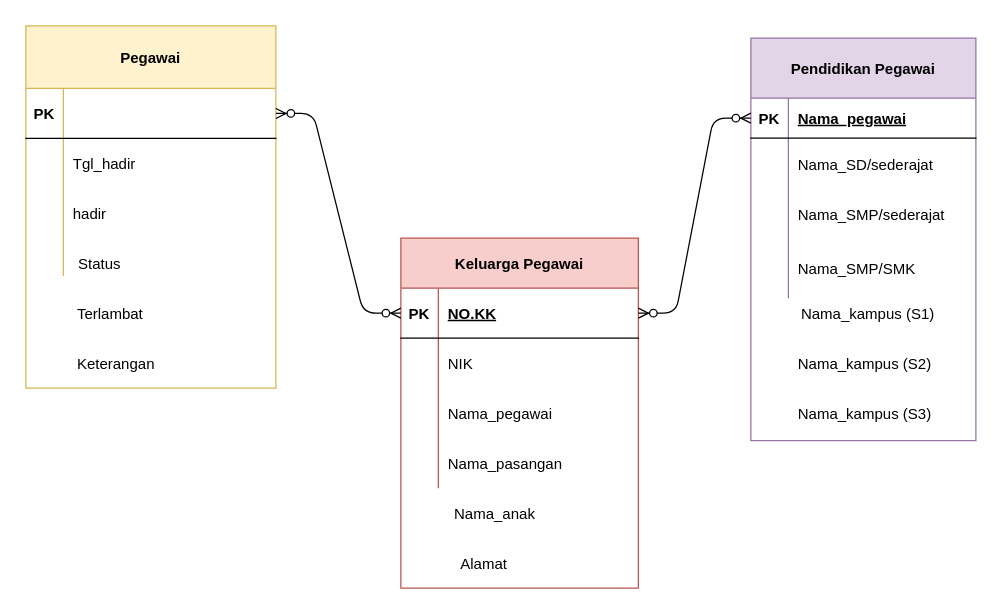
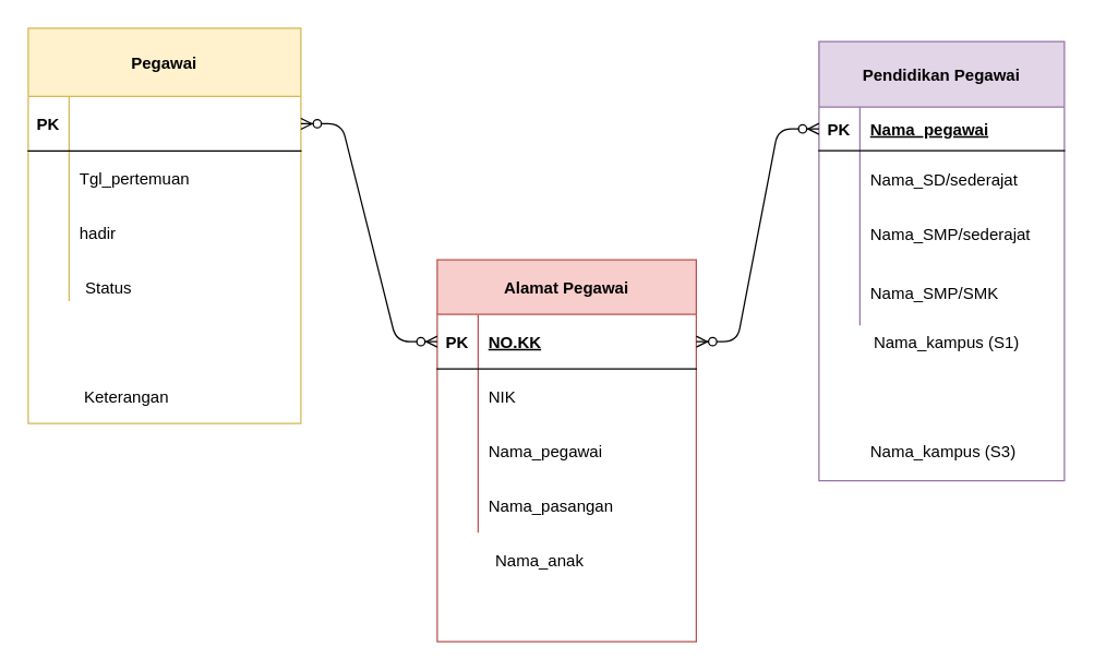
- <mxCell id="7" value="Tgl_hadir" style="shape=partialRectangle;connectable=0;fillColor=none;top=0;left=0;bottom=0;right=0;align=left;spacingLeft=6;overflow=hidden;" parent="5" vertex="1"><mxGeometry x="30" width="170" height="40" as="geometry" /></mxCell>
+ <mxCell id="7" value="Tgl_pertemuan" style="shape=partialRectangle;connectable=0;fillColor=none;top=0;left=0;bottom=0;right=0;align=left;spacingLeft=6;overflow=hidden;" parent="5" vertex="1"><mxGeometry x="30" width="170" height="40" as="geometry" /></mxCell>
- <mxCell id="25" value="Keluarga Pegawai" style="shape=table;startSize=40;container=1;collapsible=1;childLayout=tableLayout;fixedRows=1;rowLines=0;fontStyle=1;align=center;resizeLast=1;fillColor=#f8cecc;strokeColor=#b85450;" parent="1" vertex="1"><mxGeometry x="320" y="190" width="190" height="280" as="geometry" /></mxCell>
+ <mxCell id="25" value="Alamat Pegawai" style="shape=table;startSize=40;container=1;collapsible=1;childLayout=tableLayout;fixedRows=1;rowLines=0;fontStyle=1;align=center;resizeLast=1;fillColor=#f8cecc;strokeColor=#b85450;" parent="1" vertex="1"><mxGeometry x="320" y="190" width="190" height="280" as="geometry" /></mxCell>
- <mxCell id="21" value="Terlambat" style="shape=partialRectangle;connectable=0;fillColor=none;top=0;left=0;bottom=0;right=0;align=left;spacingLeft=6;overflow=hidden;" parent="19" vertex="1"><mxGeometry x="33.333" width="166.667" height="40" as="geometry" /></mxCell>
- <mxCell id="54" value="Nama_kampus (S2)" style="shape=partialRectangle;connectable=0;fillColor=none;top=0;left=0;bottom=0;right=0;align=left;spacingLeft=6;overflow=hidden;" vertex="1" parent="1"><mxGeometry x="630" y="270" width="150" height="40" as="geometry" /></mxCell>
- <mxCell id="39" value="Alamat" style="shape=partialRectangle;connectable=0;fillColor=none;top=0;left=0;bottom=0;right=0;align=left;spacingLeft=6;overflow=hidden;" vertex="1" parent="1"><mxGeometry x="360" y="430" width="150" height="40" as="geometry" /></mxCell>
